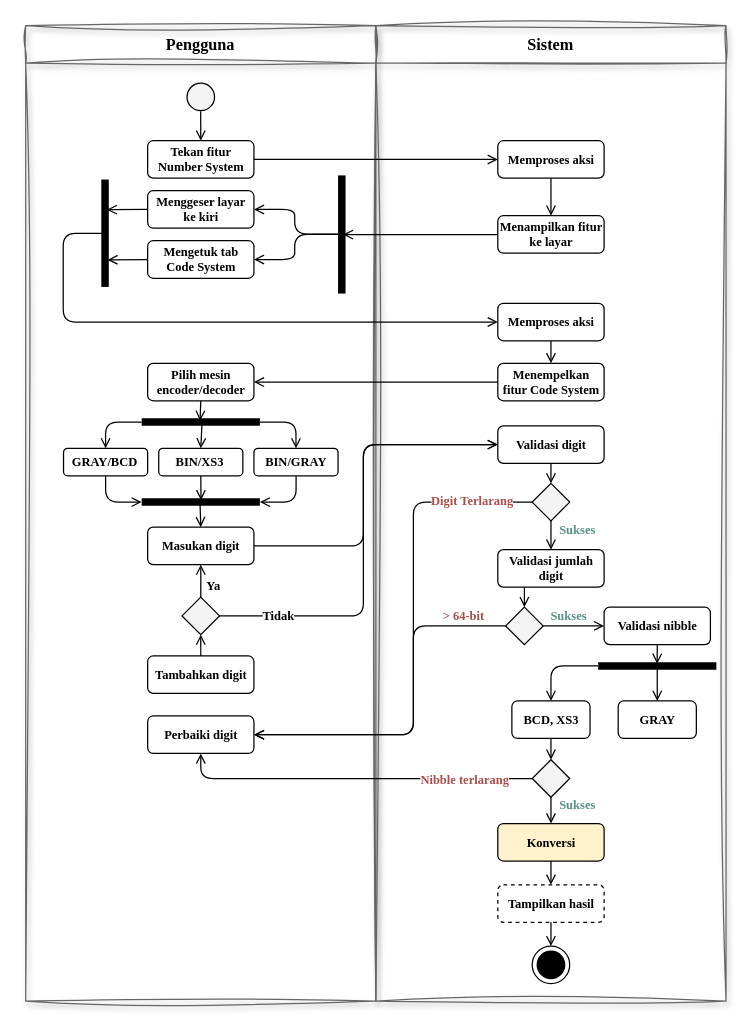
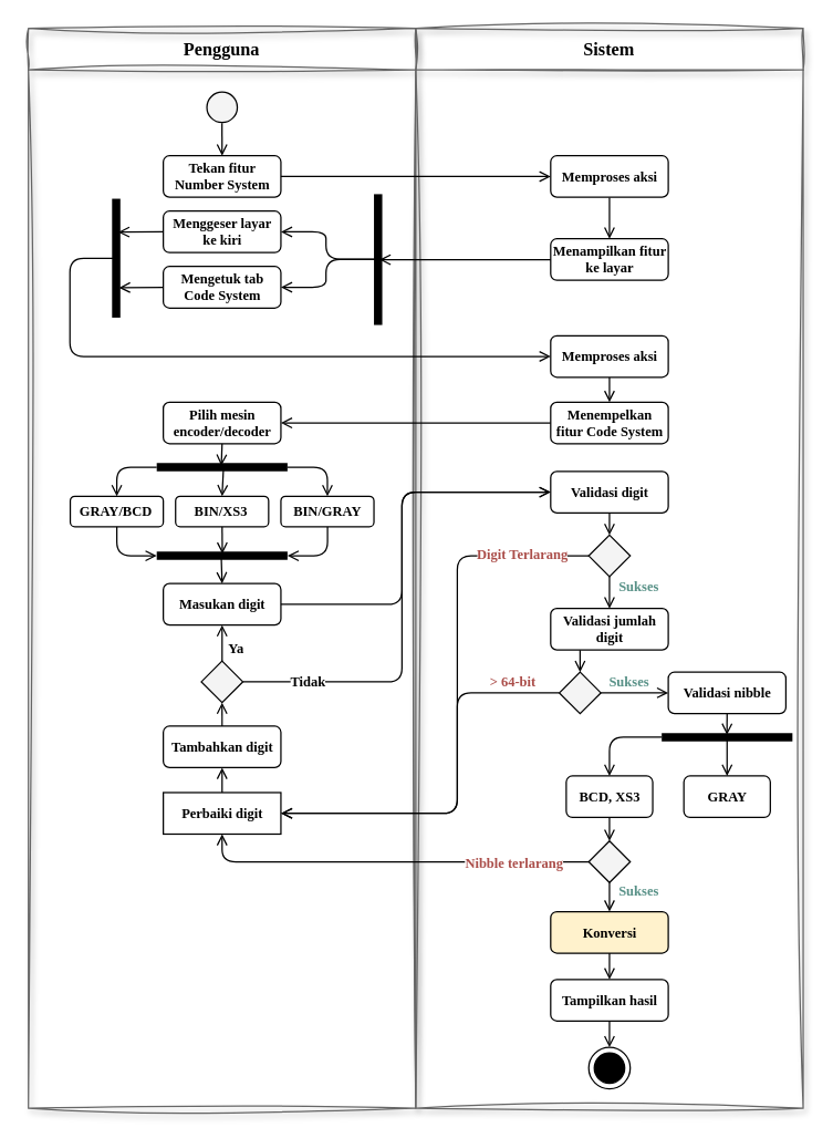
+ <mxCell id="31" style="rounded=0;orthogonalLoop=1;jettySize=auto;html=1;exitX=0.5;exitY=0;exitDx=0;exitDy=0;entryX=0.5;entryY=1;entryDx=0;entryDy=0;endArrow=open;endFill=0;strokeColor=#000;" edge="1" parent="2" source="32" target="37"><mxGeometry relative="1" as="geometry" /></mxCell>
- <mxCell id="32" value="Perbaiki digit" style="rounded=1;whiteSpace=wrap;html=1;fontSize=10;fontFamily=Ubuntu;fontSource=https%3A%2F%2Ffonts.googleapis.com%2Fcss%3Ffamily%3DUbuntu;fontStyle=1" vertex="1" parent="2"><mxGeometry x="97.5" y="552" width="85" height="30" as="geometry" /></mxCell>
+ <mxCell id="32" value="Perbaiki digit" style="whiteSpace=wrap;html=1;fontSize=10;fontFamily=Ubuntu;fontSource=https%3A%2F%2Ffonts.googleapis.com%2Fcss%3Ffamily%3DUbuntu;fontStyle=1;rounded=0;" vertex="1" parent="2"><mxGeometry x="97.5" y="552" width="85" height="30" as="geometry" /></mxCell>
- <mxCell id="83" value="Tampilkan hasil" style="rounded=1;whiteSpace=wrap;html=1;fontFamily=Ubuntu;fontSource=https%3A%2F%2Ffonts.googleapis.com%2Fcss%3Ffamily%3DUbuntu;fontSize=10;fontStyle=1;dashed=1;" vertex="1" parent="1"><mxGeometry x="397.5" y="707" width="85" height="30" as="geometry" /></mxCell>
+ <mxCell id="83" value="Tampilkan hasil" style="rounded=1;whiteSpace=wrap;html=1;fontFamily=Ubuntu;fontSource=https%3A%2F%2Ffonts.googleapis.com%2Fcss%3Ffamily%3DUbuntu;fontSize=10;fontStyle=1" vertex="1" parent="1"><mxGeometry x="397.5" y="707" width="85" height="30" as="geometry" /></mxCell>
